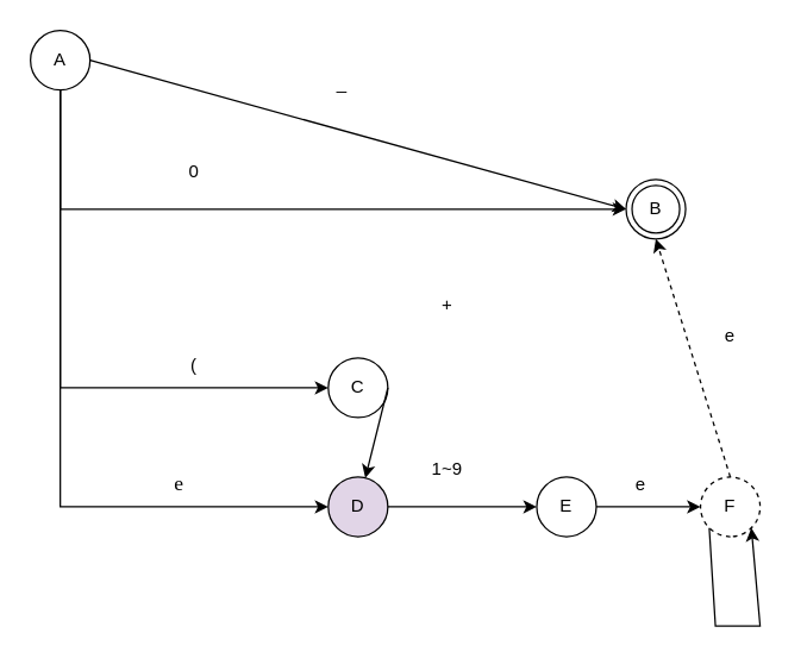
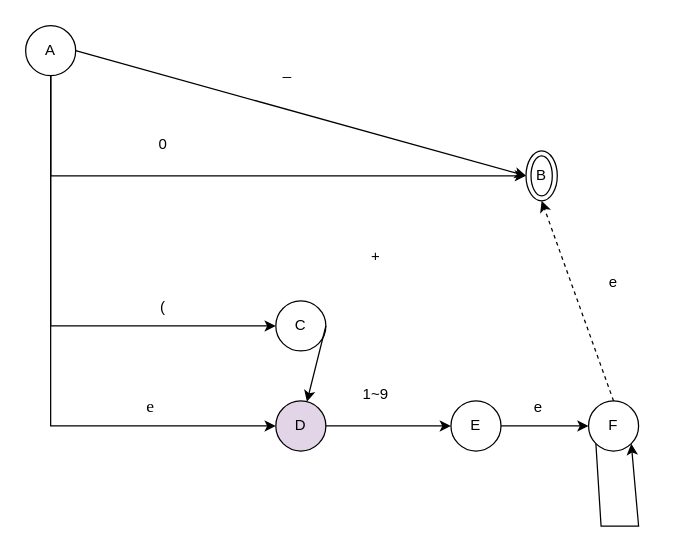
- <mxCell id="12" value="B" style="ellipse;shape=doubleEllipse;whiteSpace=wrap;html=1;aspect=fixed;" vertex="1" parent="1"><mxGeometry x="420" y="120" width="40" height="40" as="geometry" /></mxCell>
+ <mxCell id="12" value="B" style="ellipse;shape=doubleEllipse;whiteSpace=wrap;html=1;aspect=fixed;" vertex="1" parent="1"><mxGeometry x="420" y="120" width="25" height="40" as="geometry" /></mxCell>
- <mxCell id="10" value="F" style="ellipse;whiteSpace=wrap;html=1;aspect=fixed;direction=south;dashed=1;" vertex="1" parent="1"><mxGeometry x="470" y="320" width="40" height="40" as="geometry" /></mxCell>
+ <mxCell id="10" value="F" style="ellipse;whiteSpace=wrap;html=1;aspect=fixed;direction=south;" vertex="1" parent="1"><mxGeometry x="470" y="320" width="40" height="40" as="geometry" /></mxCell>
